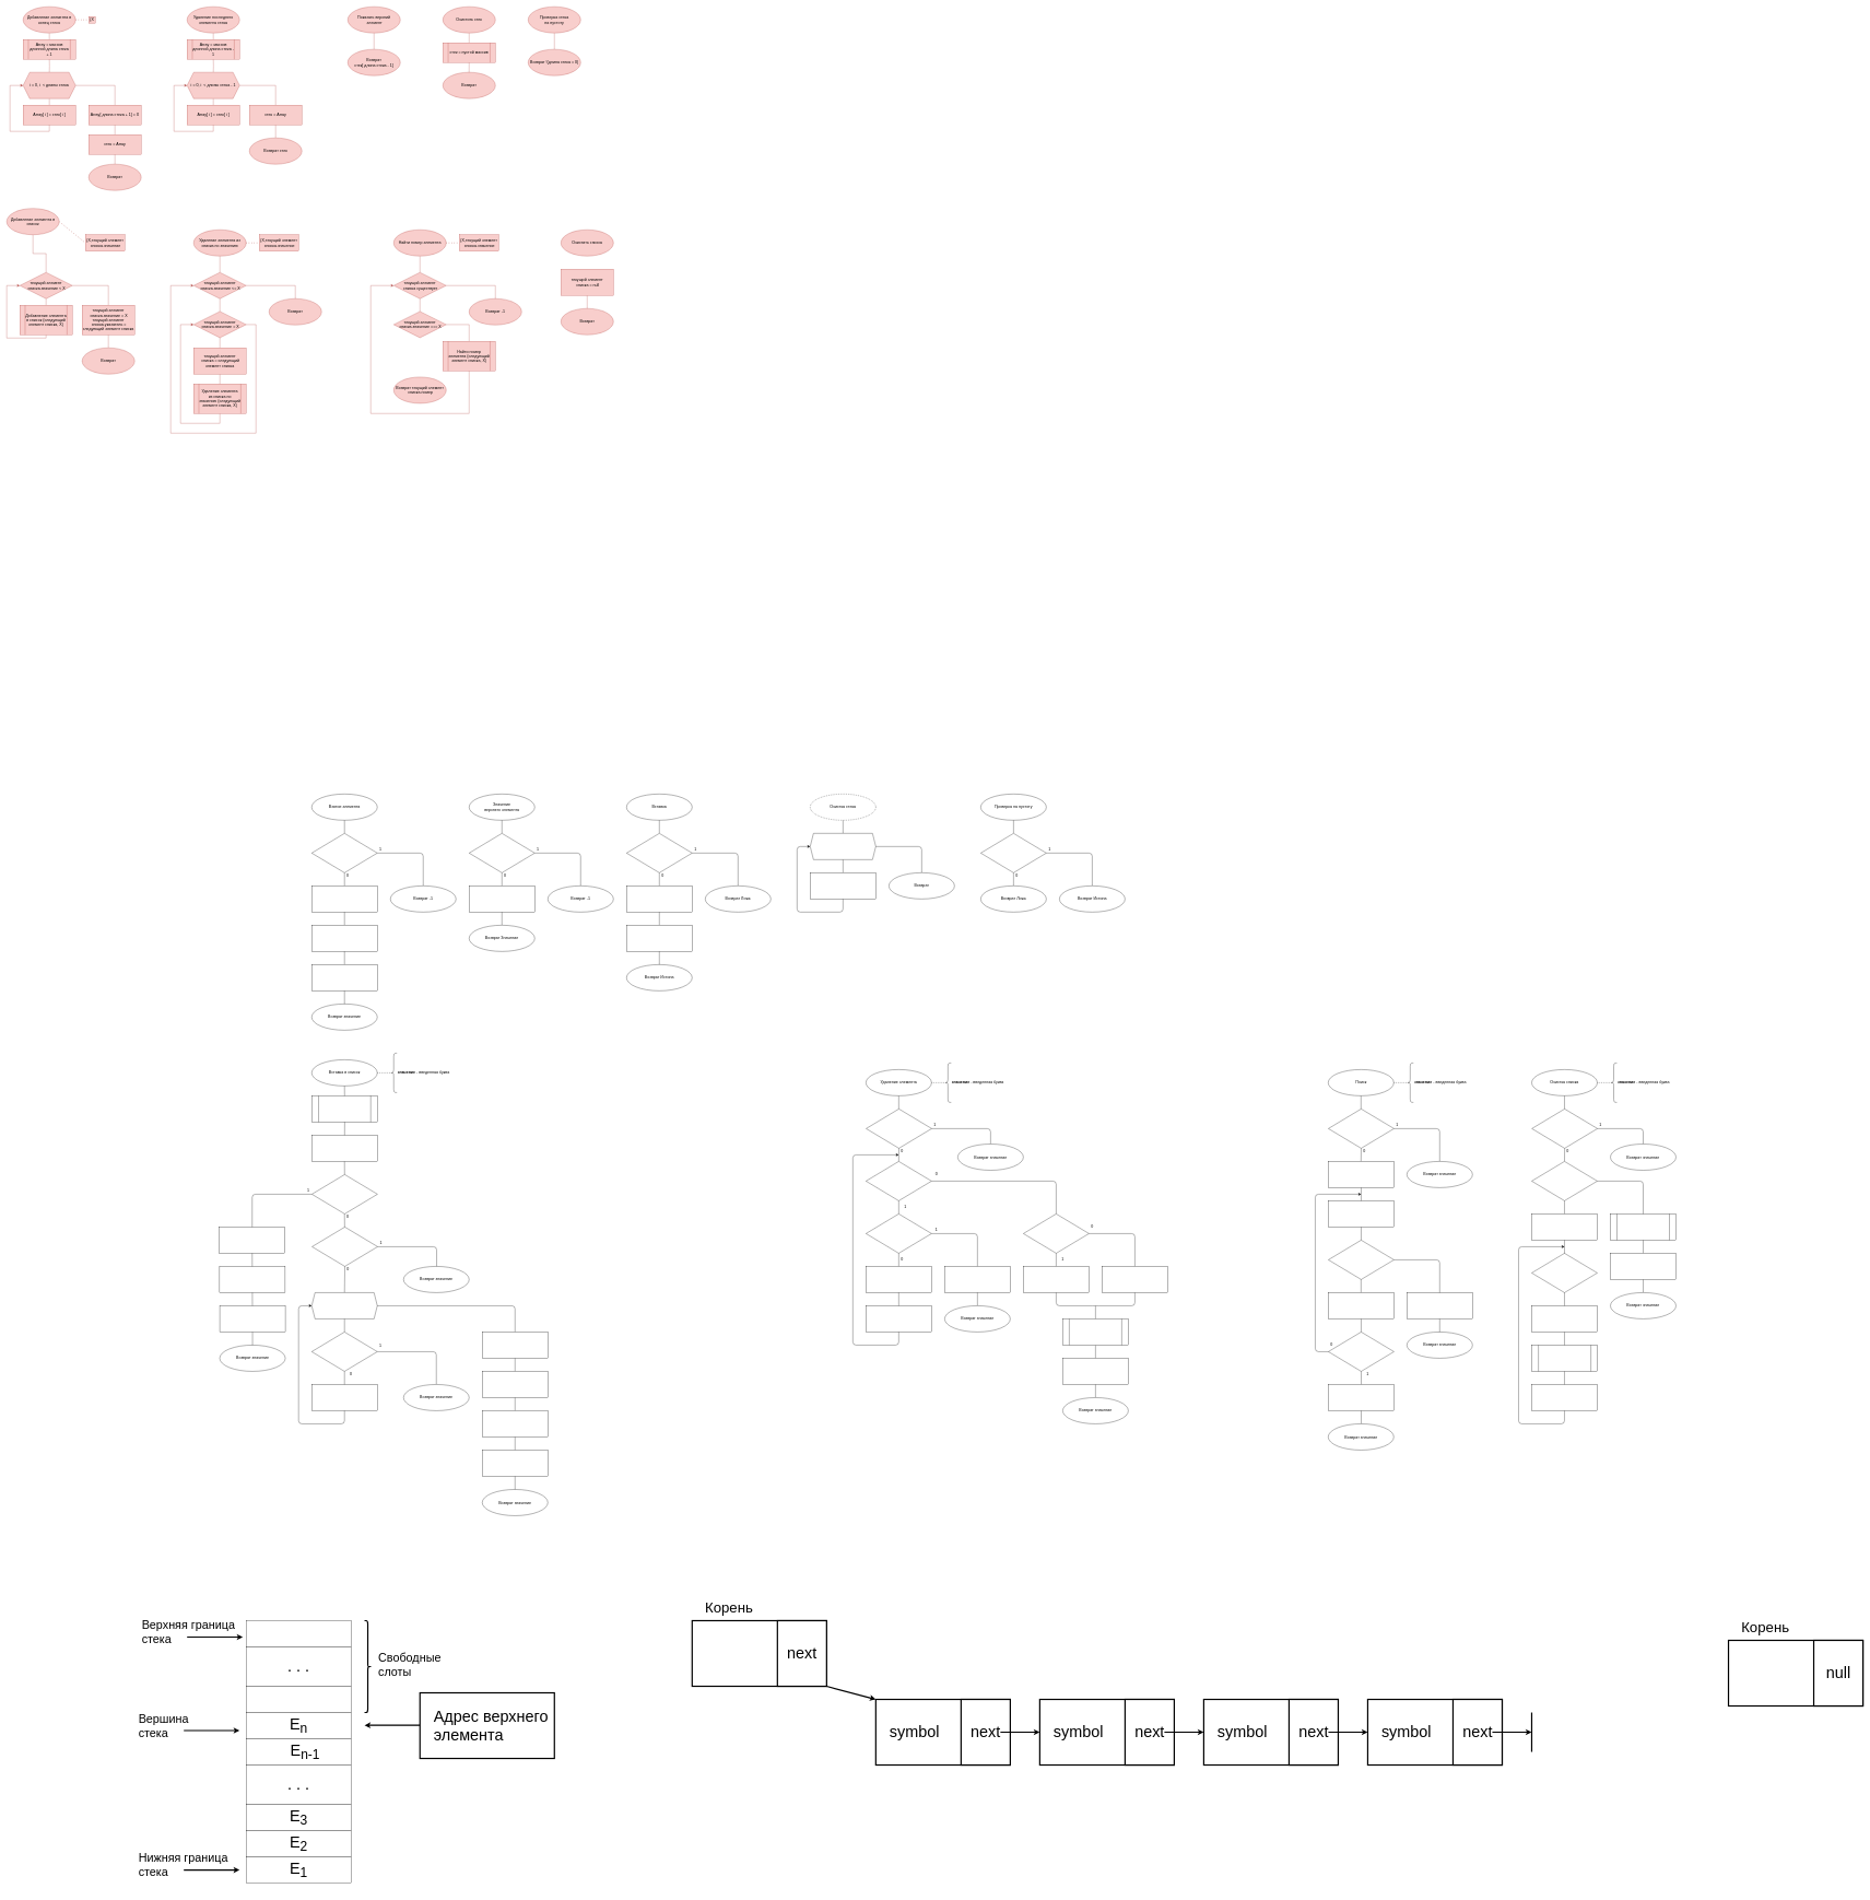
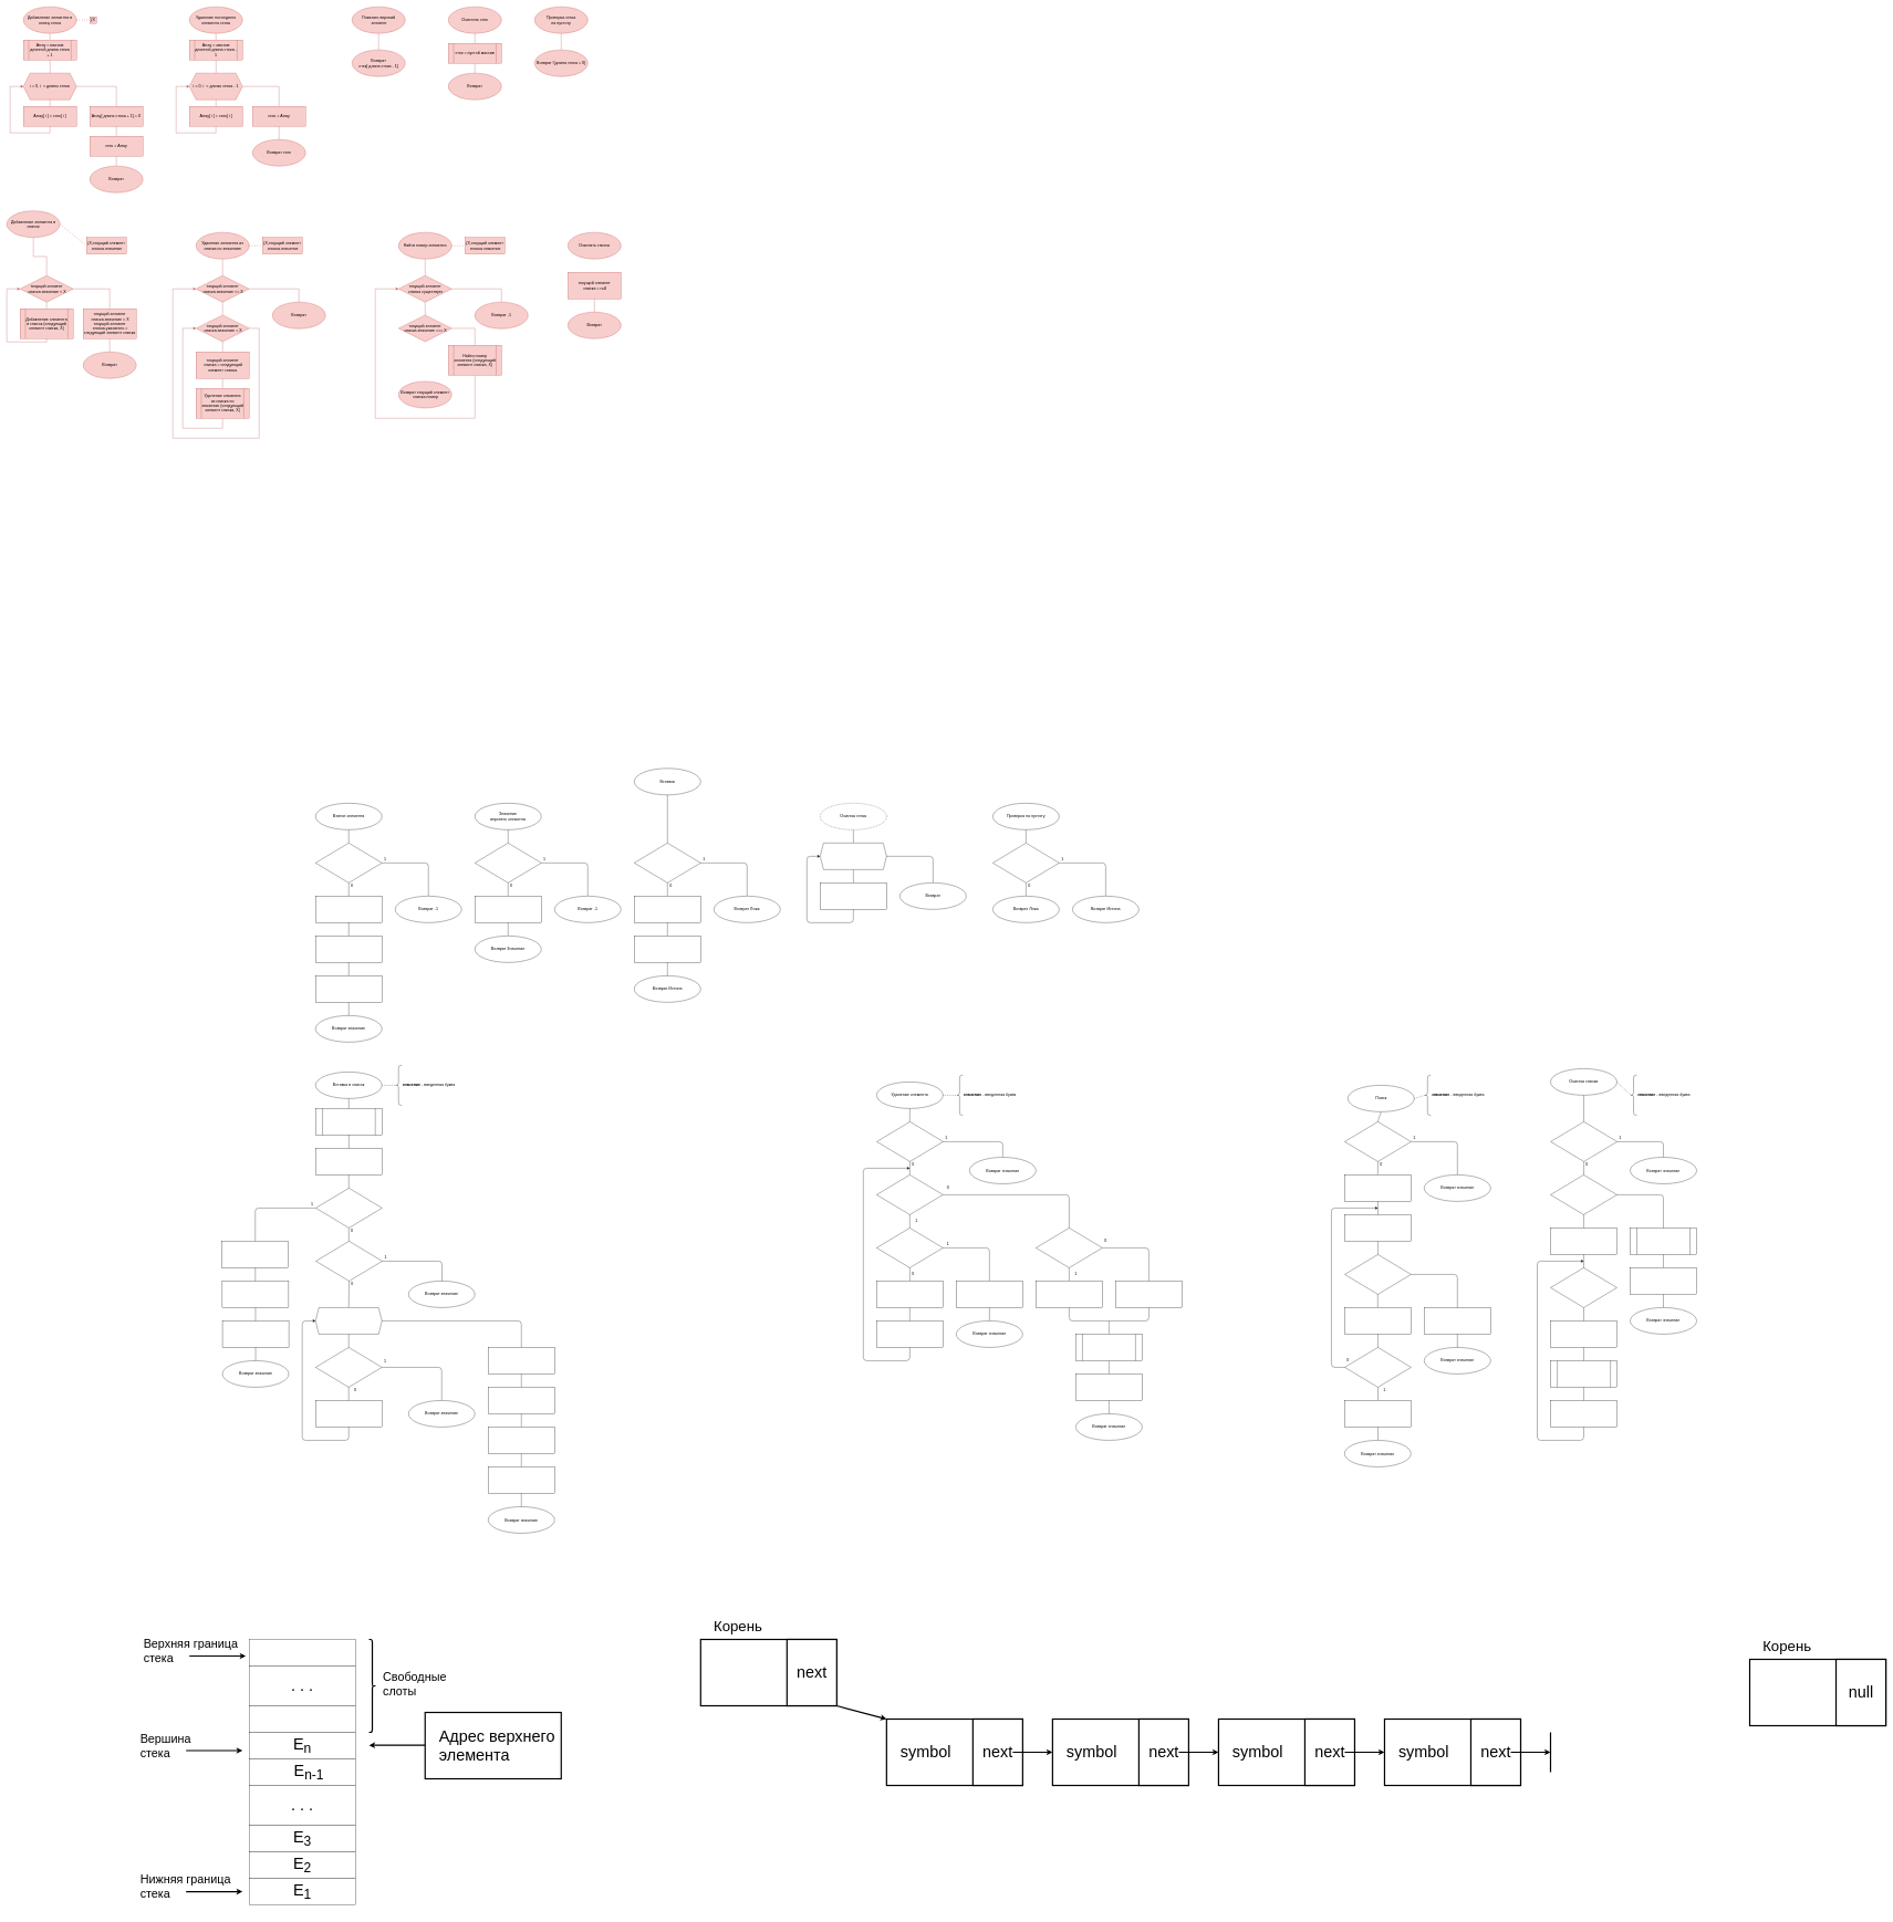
- <mxCell id="85" value="Вставка" style="ellipse;whiteSpace=wrap;html=1;" parent="1" vertex="1"><mxGeometry x="1910" y="2420" width="200" height="80" as="geometry" /></mxCell>
+ <mxCell id="85" value="Вставка" style="ellipse;whiteSpace=wrap;html=1;" parent="1" vertex="1"><mxGeometry x="1910" y="2315" width="200" height="80" as="geometry" /></mxCell>
- <mxCell id="228" value="Поиск" style="ellipse;whiteSpace=wrap;html=1;" parent="1" vertex="1"><mxGeometry x="4049.5" y="3260" width="200" height="80" as="geometry" /></mxCell>
+ <mxCell id="228" value="Поиск" style="ellipse;whiteSpace=wrap;html=1;" parent="1" vertex="1"><mxGeometry x="4059.5" y="3270" width="200" height="80" as="geometry" /></mxCell>
- <mxCell id="261" value="Очистка списка" style="ellipse;whiteSpace=wrap;html=1;" parent="1" vertex="1"><mxGeometry x="4670" y="3260" width="200" height="80" as="geometry" /></mxCell>
+ <mxCell id="261" value="Очистка списка" style="ellipse;whiteSpace=wrap;html=1;" parent="1" vertex="1"><mxGeometry x="4670" y="3220" width="200" height="80" as="geometry" /></mxCell>
